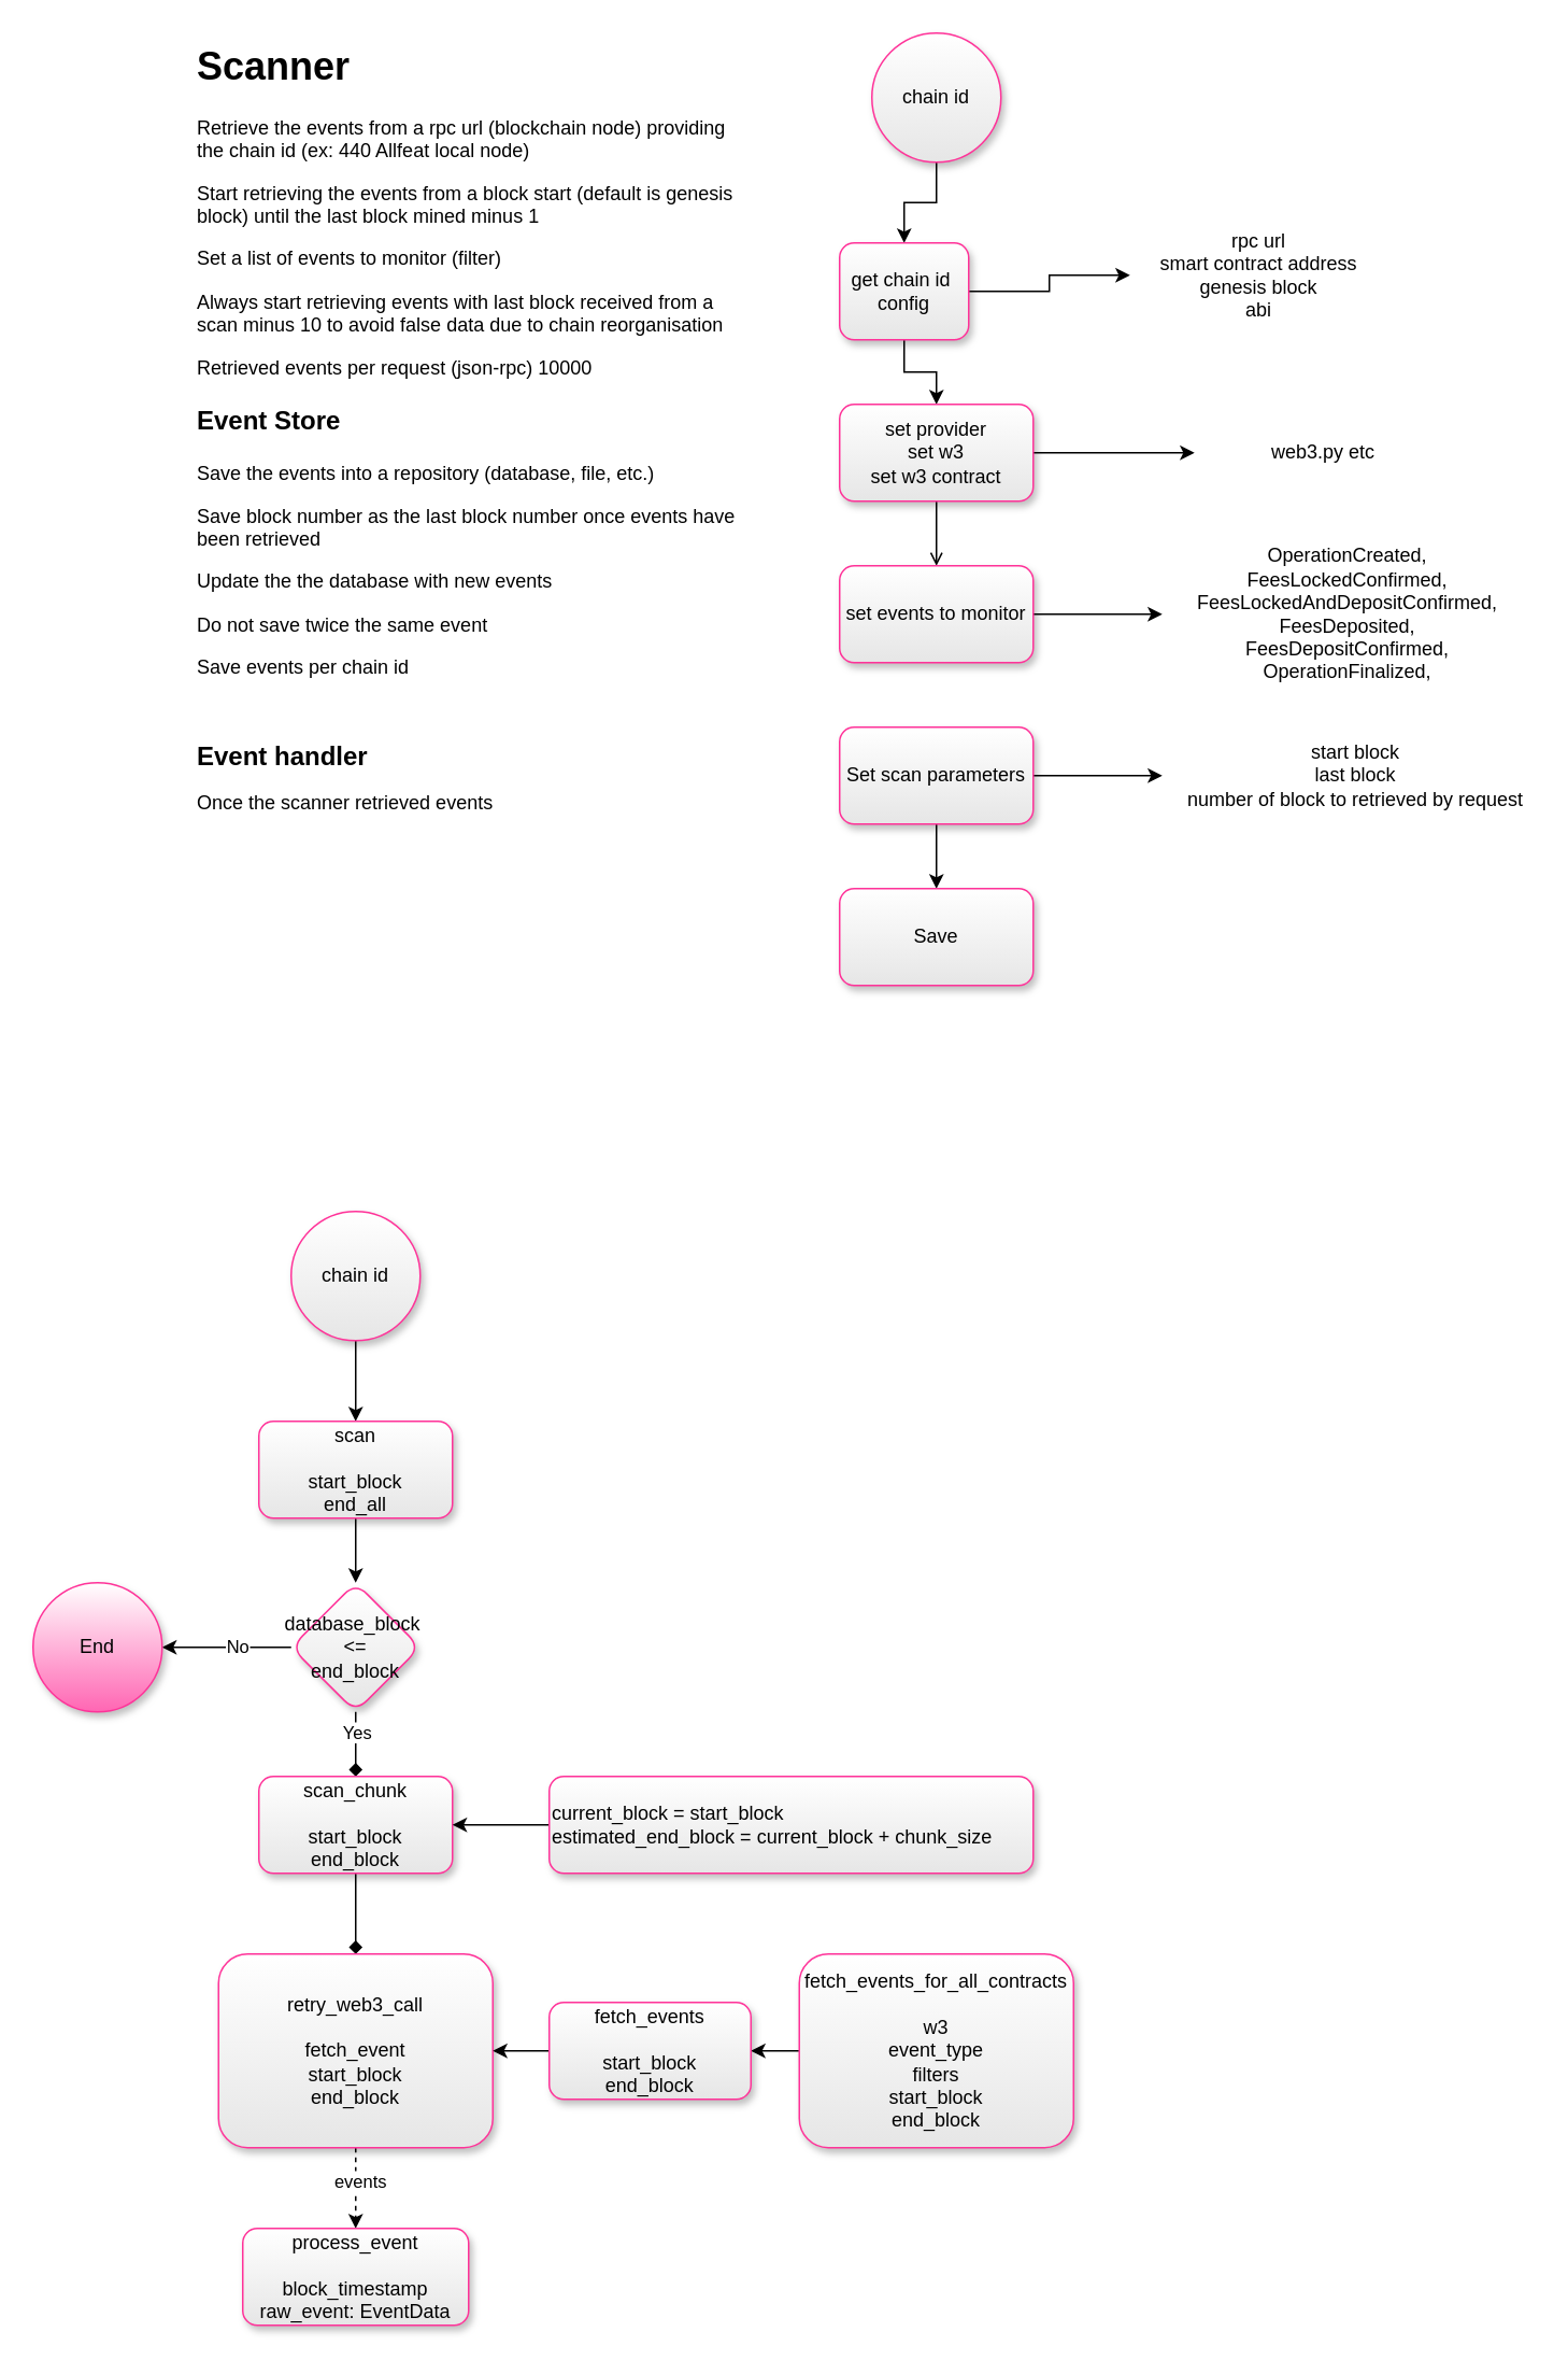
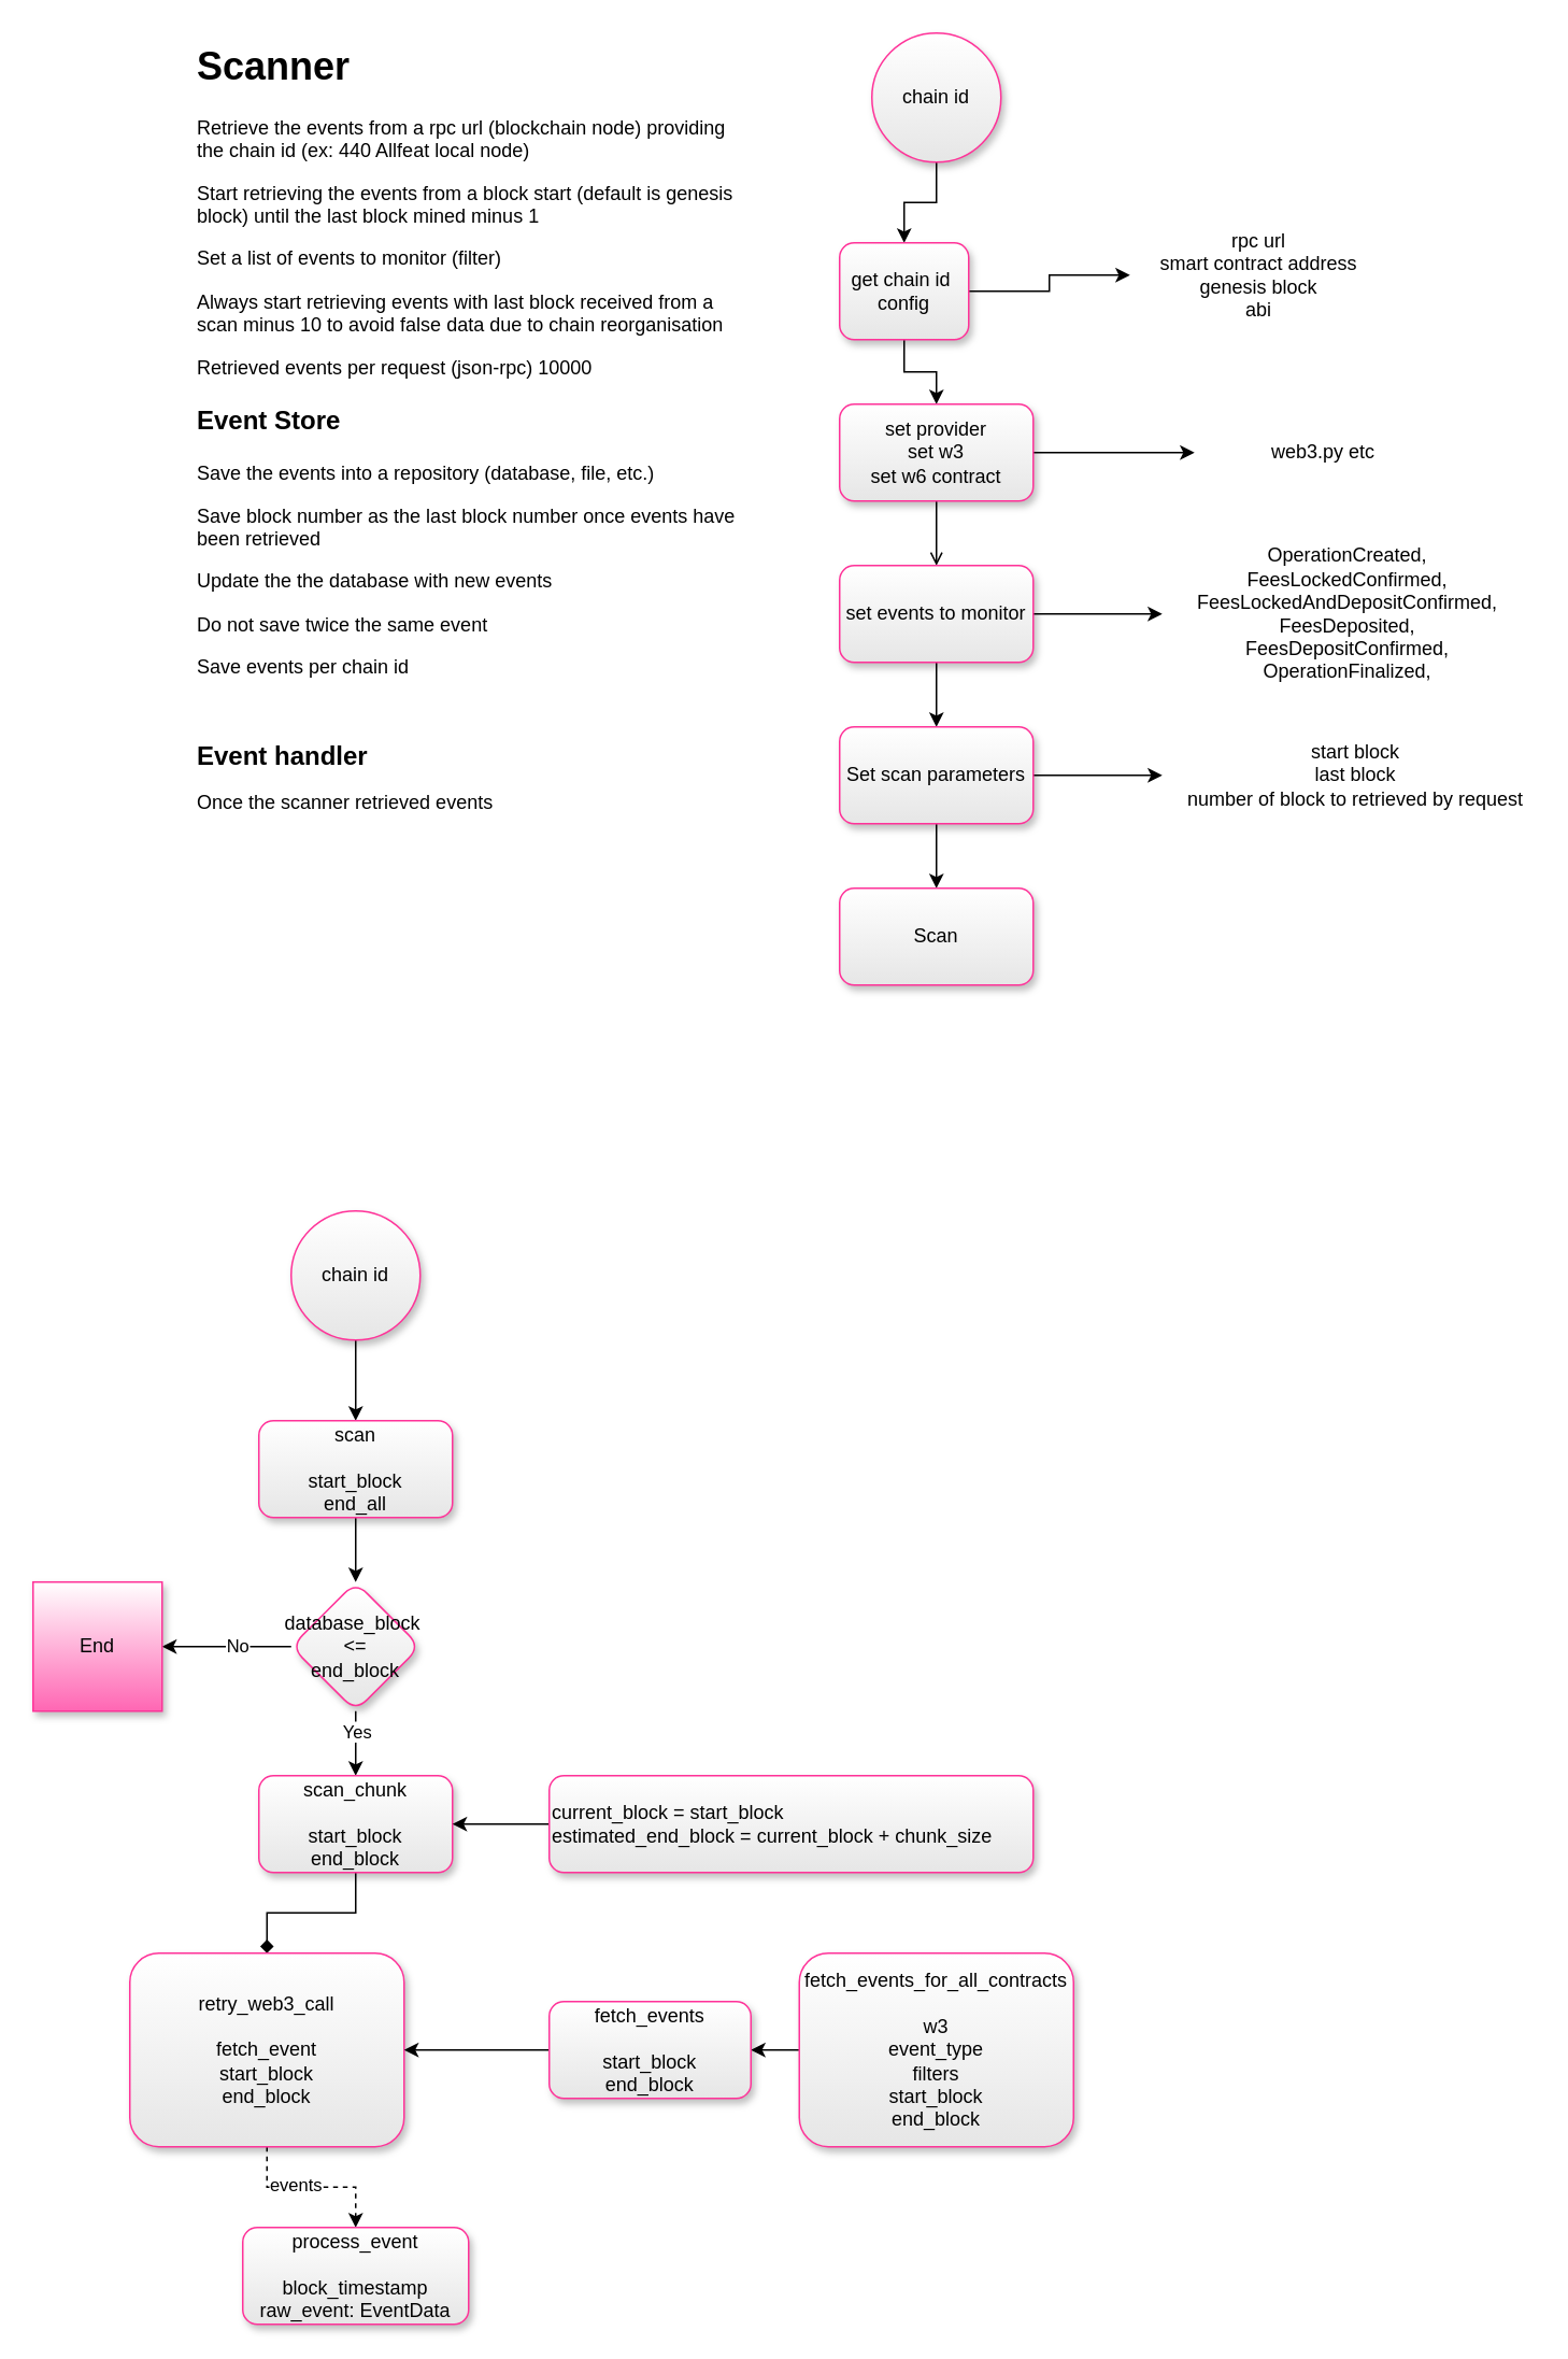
- <mxCell id="10" value="set provider&lt;div&gt;set w3&lt;/div&gt;&lt;div&gt;set w3 contract&lt;/div&gt;" style="whiteSpace=wrap;html=1;strokeColor=#FF3399;gradientColor=#E6E6E6;shadow=1;rounded=1;" vertex="1" parent="1"><mxGeometry x="520" y="250" width="120" height="60" as="geometry" /></mxCell>
+ <mxCell id="10" value="set provider&lt;div&gt;set w3&lt;/div&gt;&lt;div&gt;set w6 contract&lt;/div&gt;" style="whiteSpace=wrap;html=1;strokeColor=#FF3399;gradientColor=#E6E6E6;shadow=1;rounded=1;" vertex="1" parent="1"><mxGeometry x="520" y="250" width="120" height="60" as="geometry" /></mxCell>
+ <mxCell id="13" value="" style="edgeStyle=orthogonalEdgeStyle;rounded=0;orthogonalLoop=1;jettySize=auto;html=1;" edge="1" parent="1" source="14" target="19"><mxGeometry relative="1" as="geometry" /></mxCell>
- <mxCell id="21" value="Save" style="whiteSpace=wrap;html=1;strokeColor=#FF3399;gradientColor=#E6E6E6;shadow=1;rounded=1;" vertex="1" parent="1"><mxGeometry x="520" y="550" width="120" height="60" as="geometry" /></mxCell>
+ <mxCell id="21" value="Scan" style="whiteSpace=wrap;html=1;strokeColor=#FF3399;gradientColor=#E6E6E6;shadow=1;rounded=1;" vertex="1" parent="1"><mxGeometry x="520" y="550" width="120" height="60" as="geometry" /></mxCell>
- <mxCell id="31" value="End" style="ellipse;whiteSpace=wrap;html=1;strokeColor=#FF3399;gradientColor=#FF66B3;shadow=1;rounded=1;" vertex="1" parent="1"><mxGeometry x="20" y="980" width="80" height="80" as="geometry" /></mxCell>
+ <mxCell id="31" value="End" style="whiteSpace=wrap;html=1;strokeColor=#FF3399;gradientColor=#FF66B3;shadow=1;rounded=0;" vertex="1" parent="1"><mxGeometry x="20" y="980" width="80" height="80" as="geometry" /></mxCell>
- <mxCell id="28" value="" style="edgeStyle=orthogonalEdgeStyle;rounded=0;orthogonalLoop=1;jettySize=auto;html=1;endArrow=diamond;" edge="1" parent="1" source="30" target="33"><mxGeometry relative="1" as="geometry" /></mxCell>
+ <mxCell id="28" value="" style="edgeStyle=orthogonalEdgeStyle;rounded=0;orthogonalLoop=1;jettySize=auto;html=1;" edge="1" parent="1" source="30" target="33"><mxGeometry relative="1" as="geometry" /></mxCell>
- <mxCell id="38" value="&lt;div&gt;&lt;span style=&quot;background-color: initial;&quot;&gt;retry_web3_call&lt;/span&gt;&lt;/div&gt;&lt;div&gt;&lt;span style=&quot;background-color: initial;&quot;&gt;&lt;br&gt;&lt;/span&gt;&lt;/div&gt;&lt;div&gt;fetch_event&lt;/div&gt;&lt;div&gt;start_block&lt;/div&gt;&lt;div&gt;end_block&lt;/div&gt;" style="whiteSpace=wrap;html=1;strokeColor=#FF3399;gradientColor=#E6E6E6;shadow=1;rounded=1;" vertex="1" parent="1"><mxGeometry x="135" y="1210" width="170" height="120" as="geometry" /></mxCell>
+ <mxCell id="38" value="&lt;div&gt;&lt;span style=&quot;background-color: initial;&quot;&gt;retry_web3_call&lt;/span&gt;&lt;/div&gt;&lt;div&gt;&lt;span style=&quot;background-color: initial;&quot;&gt;&lt;br&gt;&lt;/span&gt;&lt;/div&gt;&lt;div&gt;fetch_event&lt;/div&gt;&lt;div&gt;start_block&lt;/div&gt;&lt;div&gt;end_block&lt;/div&gt;" style="whiteSpace=wrap;html=1;strokeColor=#FF3399;gradientColor=#E6E6E6;shadow=1;rounded=1;" vertex="1" parent="1"><mxGeometry x="80" y="1210" width="170" height="120" as="geometry" /></mxCell>
